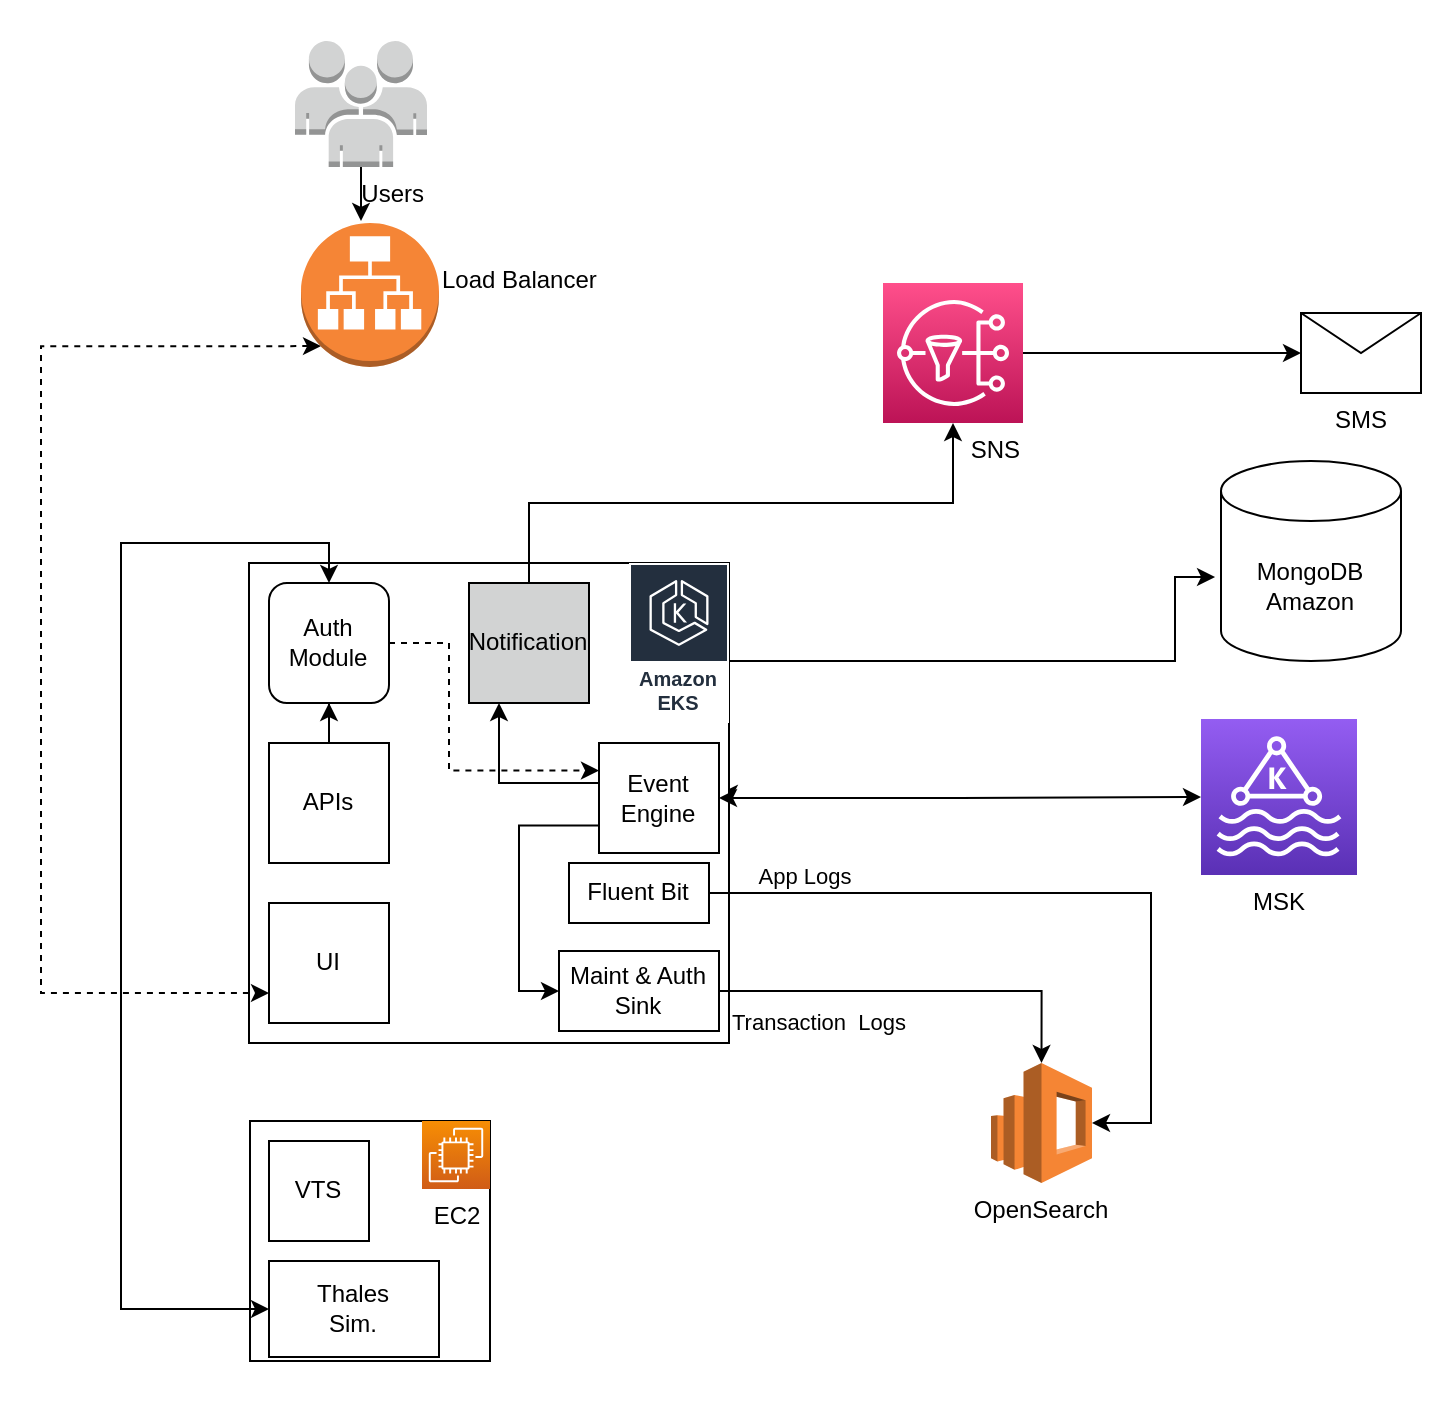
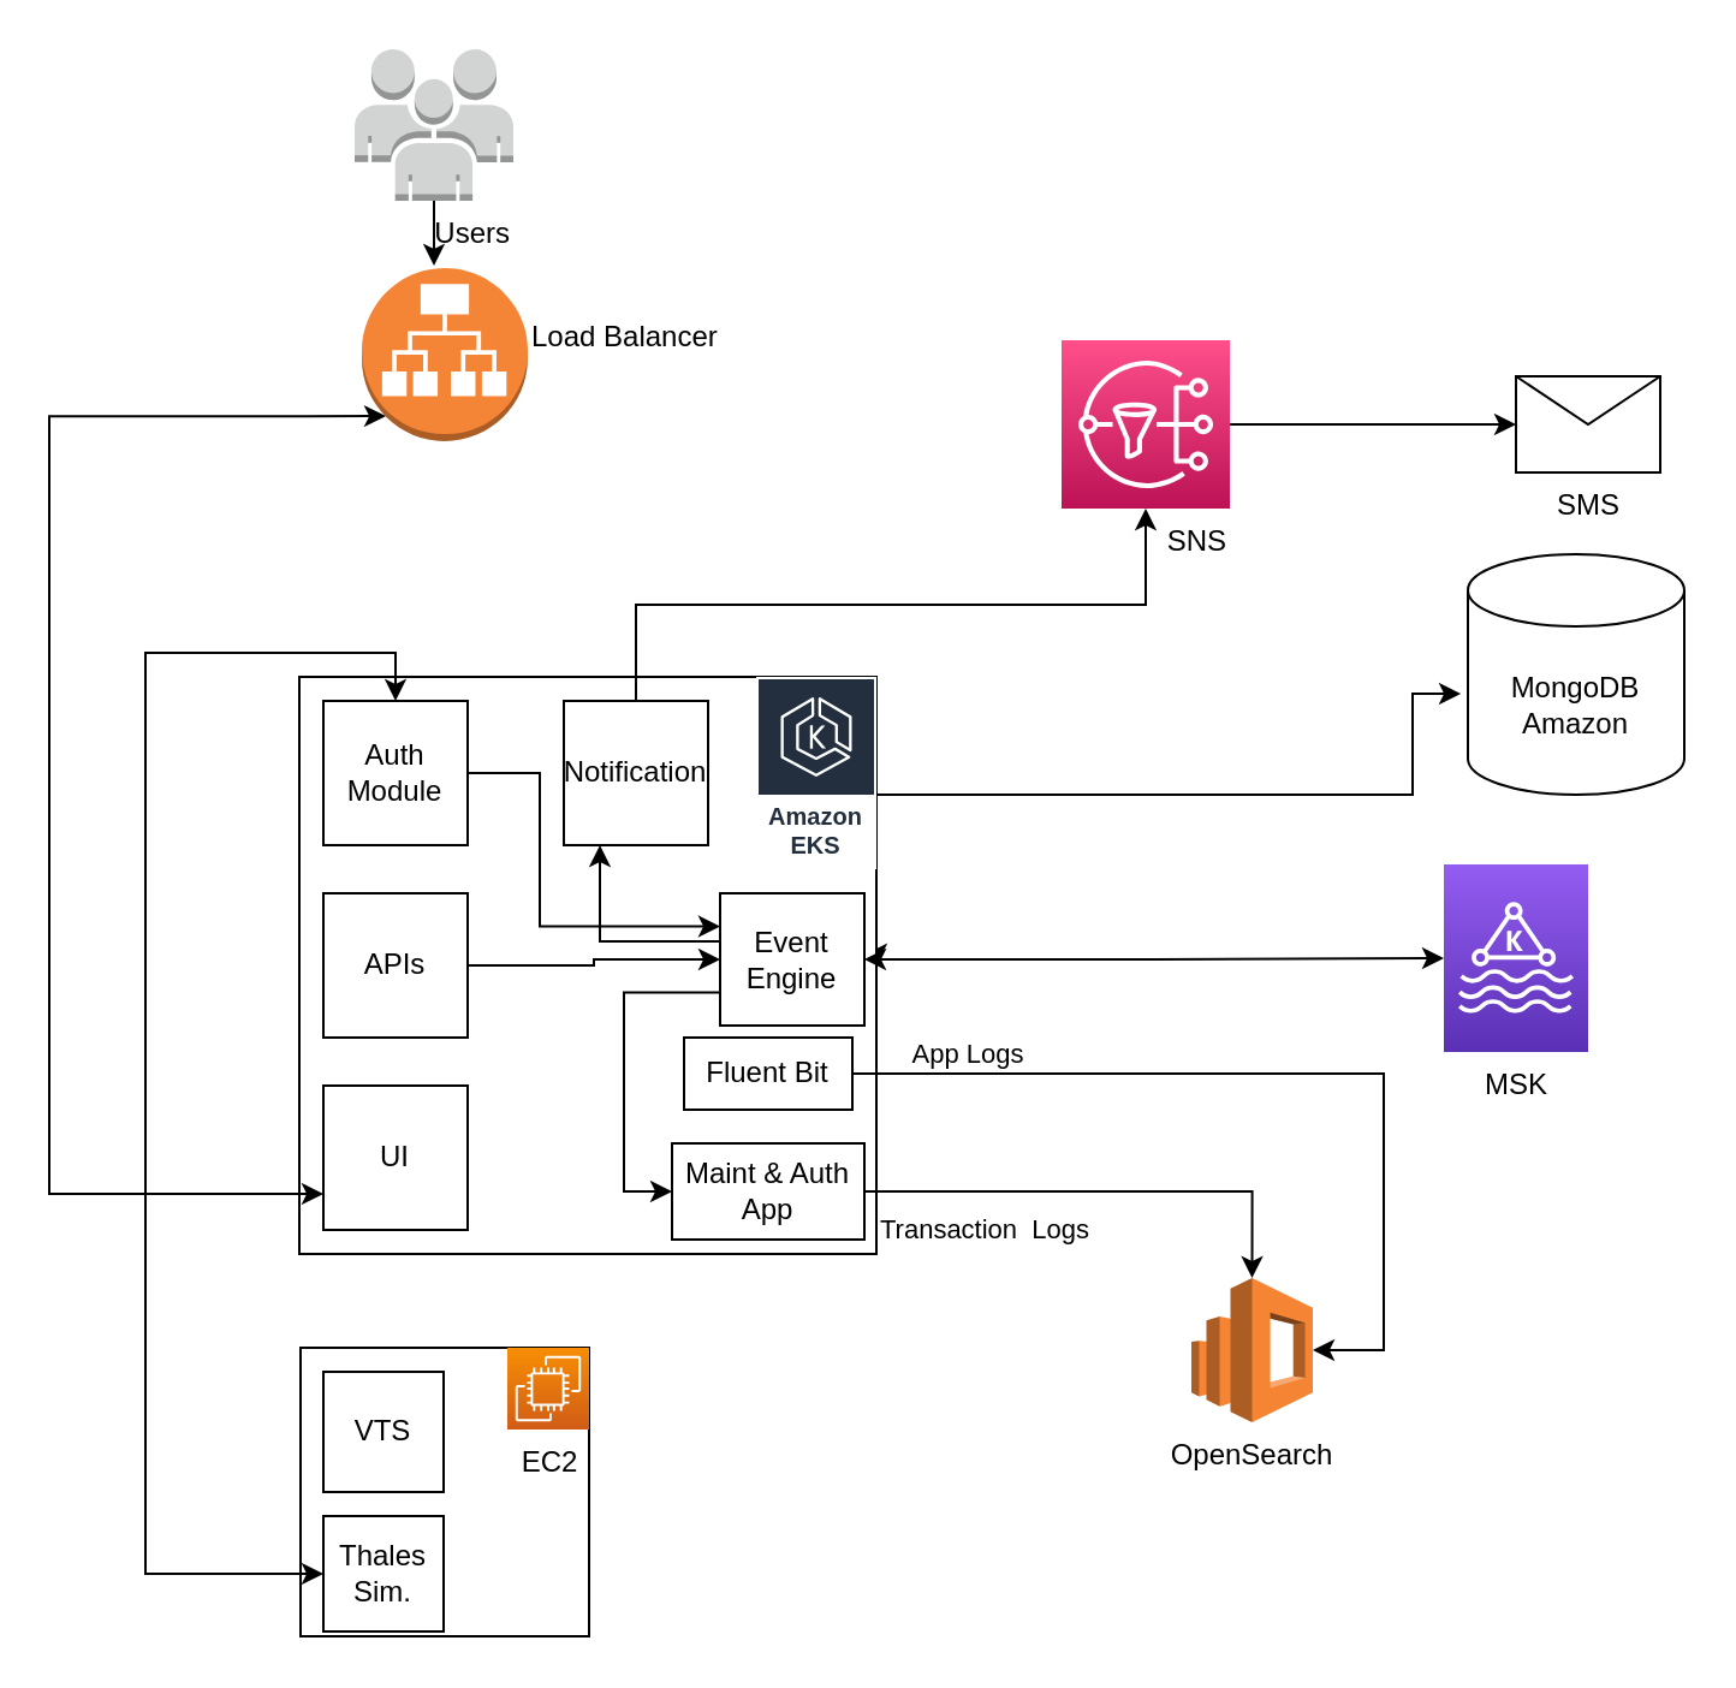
- <mxCell id="5" value="SMS" style="shape=message;html=1;html=1;outlineConnect=0;labelPosition=center;verticalLabelPosition=bottom;align=center;verticalAlign=top;" parent="1" vertex="1"><mxGeometry x="650" y="156" width="60" height="40" as="geometry" /></mxCell>
+ <mxCell id="5" value="SMS" style="shape=message;html=1;html=1;outlineConnect=0;labelPosition=center;verticalLabelPosition=bottom;align=center;verticalAlign=top;" parent="1" vertex="1"><mxGeometry x="630" y="156" width="60" height="40" as="geometry" /></mxCell>
- <mxCell id="17" value="Auth Module" style="whiteSpace=wrap;html=1;aspect=fixed;rounded=1;" parent="1" vertex="1"><mxGeometry x="134" y="291" width="60" height="60" as="geometry" /></mxCell>
+ <mxCell id="17" value="Auth Module" style="whiteSpace=wrap;html=1;aspect=fixed;" parent="1" vertex="1"><mxGeometry x="134" y="291" width="60" height="60" as="geometry" /></mxCell>
- <mxCell id="24" value="Notification" style="whiteSpace=wrap;html=1;aspect=fixed;fillColor=#d2d3d3;" parent="1" vertex="1"><mxGeometry x="234" y="291" width="60" height="60" as="geometry" /></mxCell>
+ <mxCell id="24" value="Notification" style="whiteSpace=wrap;html=1;aspect=fixed;" parent="1" vertex="1"><mxGeometry x="234" y="291" width="60" height="60" as="geometry" /></mxCell>
- <mxCell id="21" style="edgeStyle=orthogonalEdgeStyle;rounded=0;orthogonalLoop=1;jettySize=auto;html=1;exitX=0.145;exitY=0.855;exitDx=0;exitDy=0;exitPerimeter=0;entryX=0;entryY=0.75;entryDx=0;entryDy=0;startArrow=classic;startFill=1;dashed=1;" parent="1" source="22" target="20" edge="1"><mxGeometry relative="1" as="geometry"><Array as="points"><mxPoint x="20" y="173" /><mxPoint x="20" y="496" /></Array></mxGeometry></mxCell>
+ <mxCell id="21" style="edgeStyle=orthogonalEdgeStyle;rounded=0;orthogonalLoop=1;jettySize=auto;html=1;exitX=0.145;exitY=0.855;exitDx=0;exitDy=0;exitPerimeter=0;entryX=0;entryY=0.75;entryDx=0;entryDy=0;startArrow=classic;startFill=1;" parent="1" source="22" target="20" edge="1"><mxGeometry relative="1" as="geometry"><Array as="points"><mxPoint x="20" y="173" /><mxPoint x="20" y="496" /></Array></mxGeometry></mxCell>
- <mxCell id="18" style="edgeStyle=orthogonalEdgeStyle;rounded=0;orthogonalLoop=1;jettySize=auto;html=1;" parent="1" source="19" target="17" edge="1"><mxGeometry relative="1" as="geometry" /></mxCell>
+ <mxCell id="18" style="edgeStyle=orthogonalEdgeStyle;rounded=0;orthogonalLoop=1;jettySize=auto;html=1;entryX=0;entryY=0.5;entryDx=0;entryDy=0;" parent="1" source="19" target="28" edge="1"><mxGeometry relative="1" as="geometry" /></mxCell>
- <mxCell id="16" style="edgeStyle=orthogonalEdgeStyle;rounded=0;orthogonalLoop=1;jettySize=auto;html=1;entryX=0;entryY=0.25;entryDx=0;entryDy=0;dashed=1;" parent="1" source="17" target="28" edge="1"><mxGeometry relative="1" as="geometry"><Array as="points"><mxPoint x="224" y="321" /><mxPoint x="224" y="385" /></Array></mxGeometry></mxCell>
+ <mxCell id="16" style="edgeStyle=orthogonalEdgeStyle;rounded=0;orthogonalLoop=1;jettySize=auto;html=1;entryX=0;entryY=0.25;entryDx=0;entryDy=0;" parent="1" source="17" target="28" edge="1"><mxGeometry relative="1" as="geometry"><Array as="points"><mxPoint x="224" y="321" /><mxPoint x="224" y="385" /></Array></mxGeometry></mxCell>
- <mxCell id="36" value="&lt;font color=&quot;#000000&quot;&gt;&lt;span style=&quot;background-color: rgb(255, 255, 255);&quot;&gt;MSK&lt;/span&gt;&lt;/font&gt;" style="sketch=0;points=[[0,0,0],[0.25,0,0],[0.5,0,0],[0.75,0,0],[1,0,0],[0,1,0],[0.25,1,0],[0.5,1,0],[0.75,1,0],[1,1,0],[0,0.25,0],[0,0.5,0],[0,0.75,0],[1,0.25,0],[1,0.5,0],[1,0.75,0]];outlineConnect=0;fontColor=#232F3E;gradientColor=#945DF2;gradientDirection=north;fillColor=#5A30B5;strokeColor=#ffffff;dashed=0;verticalLabelPosition=bottom;verticalAlign=top;align=center;html=1;fontSize=12;fontStyle=0;aspect=fixed;shape=mxgraph.aws4.resourceIcon;resIcon=mxgraph.aws4.managed_streaming_for_kafka;" parent="1" vertex="1"><mxGeometry x="600" y="359" width="78" height="78" as="geometry" /></mxCell>
+ <mxCell id="36" value="&lt;font color=&quot;#000000&quot;&gt;&lt;span style=&quot;background-color: rgb(255, 255, 255);&quot;&gt;MSK&lt;/span&gt;&lt;/font&gt;" style="sketch=0;points=[[0,0,0],[0.25,0,0],[0.5,0,0],[0.75,0,0],[1,0,0],[0,1,0],[0.25,1,0],[0.5,1,0],[0.75,1,0],[1,1,0],[0,0.25,0],[0,0.5,0],[0,0.75,0],[1,0.25,0],[1,0.5,0],[1,0.75,0]];outlineConnect=0;fontColor=#232F3E;gradientColor=#945DF2;gradientDirection=north;fillColor=#5A30B5;strokeColor=#ffffff;dashed=0;verticalLabelPosition=bottom;verticalAlign=top;align=center;html=1;fontSize=12;fontStyle=0;aspect=fixed;shape=mxgraph.aws4.resourceIcon;resIcon=mxgraph.aws4.managed_streaming_for_kafka;" parent="1" vertex="1"><mxGeometry x="600" y="359" width="60" height="78" as="geometry" /></mxCell>
- <mxCell id="12" value="Maint &amp;amp; Auth&lt;br&gt;Sink" style="rounded=0;whiteSpace=wrap;html=1;" parent="1" vertex="1"><mxGeometry x="279" y="475" width="80" height="40" as="geometry" /></mxCell>
+ <mxCell id="12" value="Maint &amp;amp; Auth&lt;br&gt;App" style="rounded=0;whiteSpace=wrap;html=1;" parent="1" vertex="1"><mxGeometry x="279" y="475" width="80" height="40" as="geometry" /></mxCell>
- <mxCell id="35" value="Thales&lt;br&gt;Sim." style="whiteSpace=wrap;html=1;aspect=fixed;" parent="1" vertex="1"><mxGeometry x="134" y="630" width="85" height="48" as="geometry" /></mxCell>
+ <mxCell id="35" value="Thales&lt;br&gt;Sim." style="whiteSpace=wrap;html=1;aspect=fixed;" parent="1" vertex="1"><mxGeometry x="134" y="630" width="50" height="48" as="geometry" /></mxCell>
